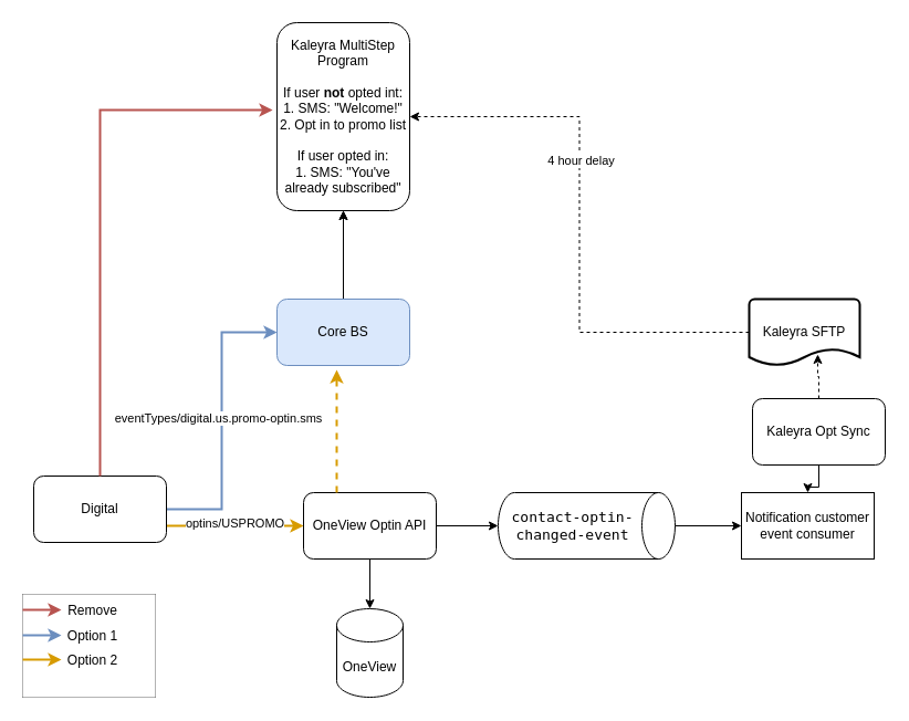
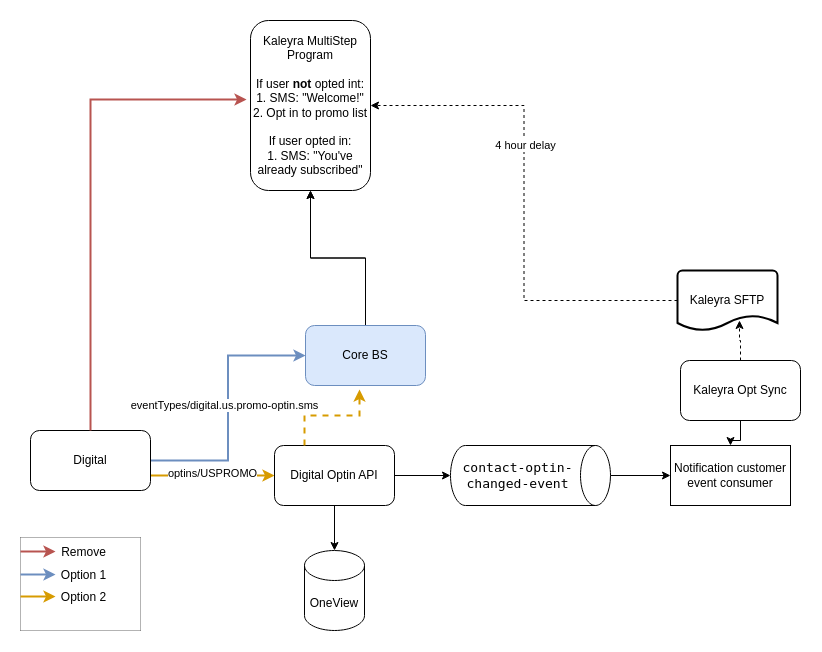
- <mxCell id="14" value="Core BS" style="rounded=1;whiteSpace=wrap;html=1;fillColor=#dae8fc;strokeColor=#6c8ebf;" vertex="1" parent="1"><mxGeometry x="250" y="270" width="120" height="60" as="geometry" /></mxCell>
+ <mxCell id="14" value="Core BS" style="rounded=1;whiteSpace=wrap;html=1;fillColor=#dae8fc;strokeColor=#6c8ebf;" vertex="1" parent="1"><mxGeometry x="305" y="325" width="120" height="60" as="geometry" /></mxCell>
- <mxCell id="28" value="OneView Optin API" style="rounded=1;whiteSpace=wrap;html=1;" vertex="1" parent="1"><mxGeometry x="274" y="445" width="120" height="60" as="geometry" /></mxCell>
+ <mxCell id="28" value="Digital Optin API" style="rounded=1;whiteSpace=wrap;html=1;" vertex="1" parent="1"><mxGeometry x="274" y="445" width="120" height="60" as="geometry" /></mxCell>
